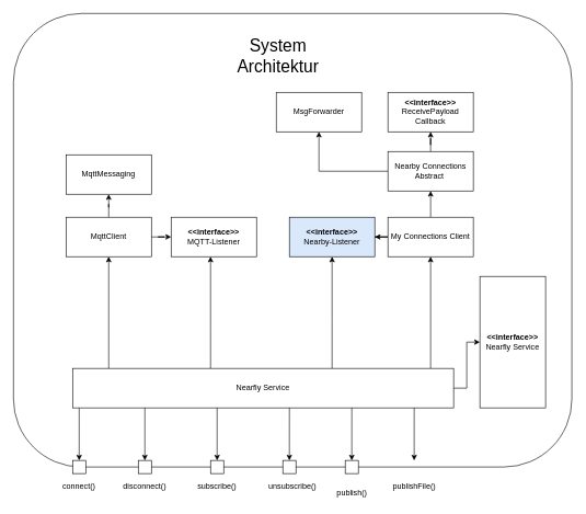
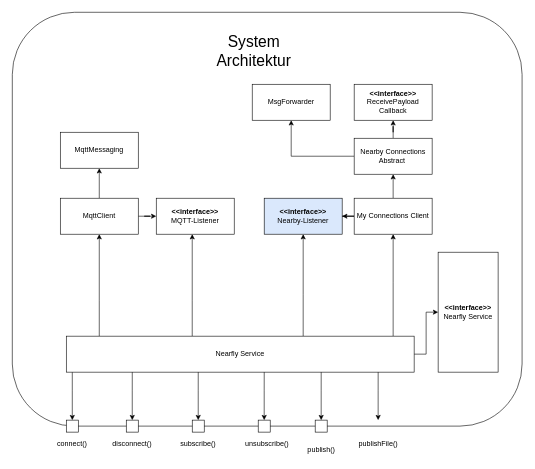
- <mxCell id="14" value="MqttMessaging" style="rounded=0;whiteSpace=wrap;html=1;" parent="1" vertex="1"><mxGeometry x="100" y="235" width="130" height="60" as="geometry" /></mxCell>
+ <mxCell id="14" value="MqttMessaging" style="rounded=0;whiteSpace=wrap;html=1;" parent="1" vertex="1"><mxGeometry x="100" y="220" width="130" height="60" as="geometry" /></mxCell>
